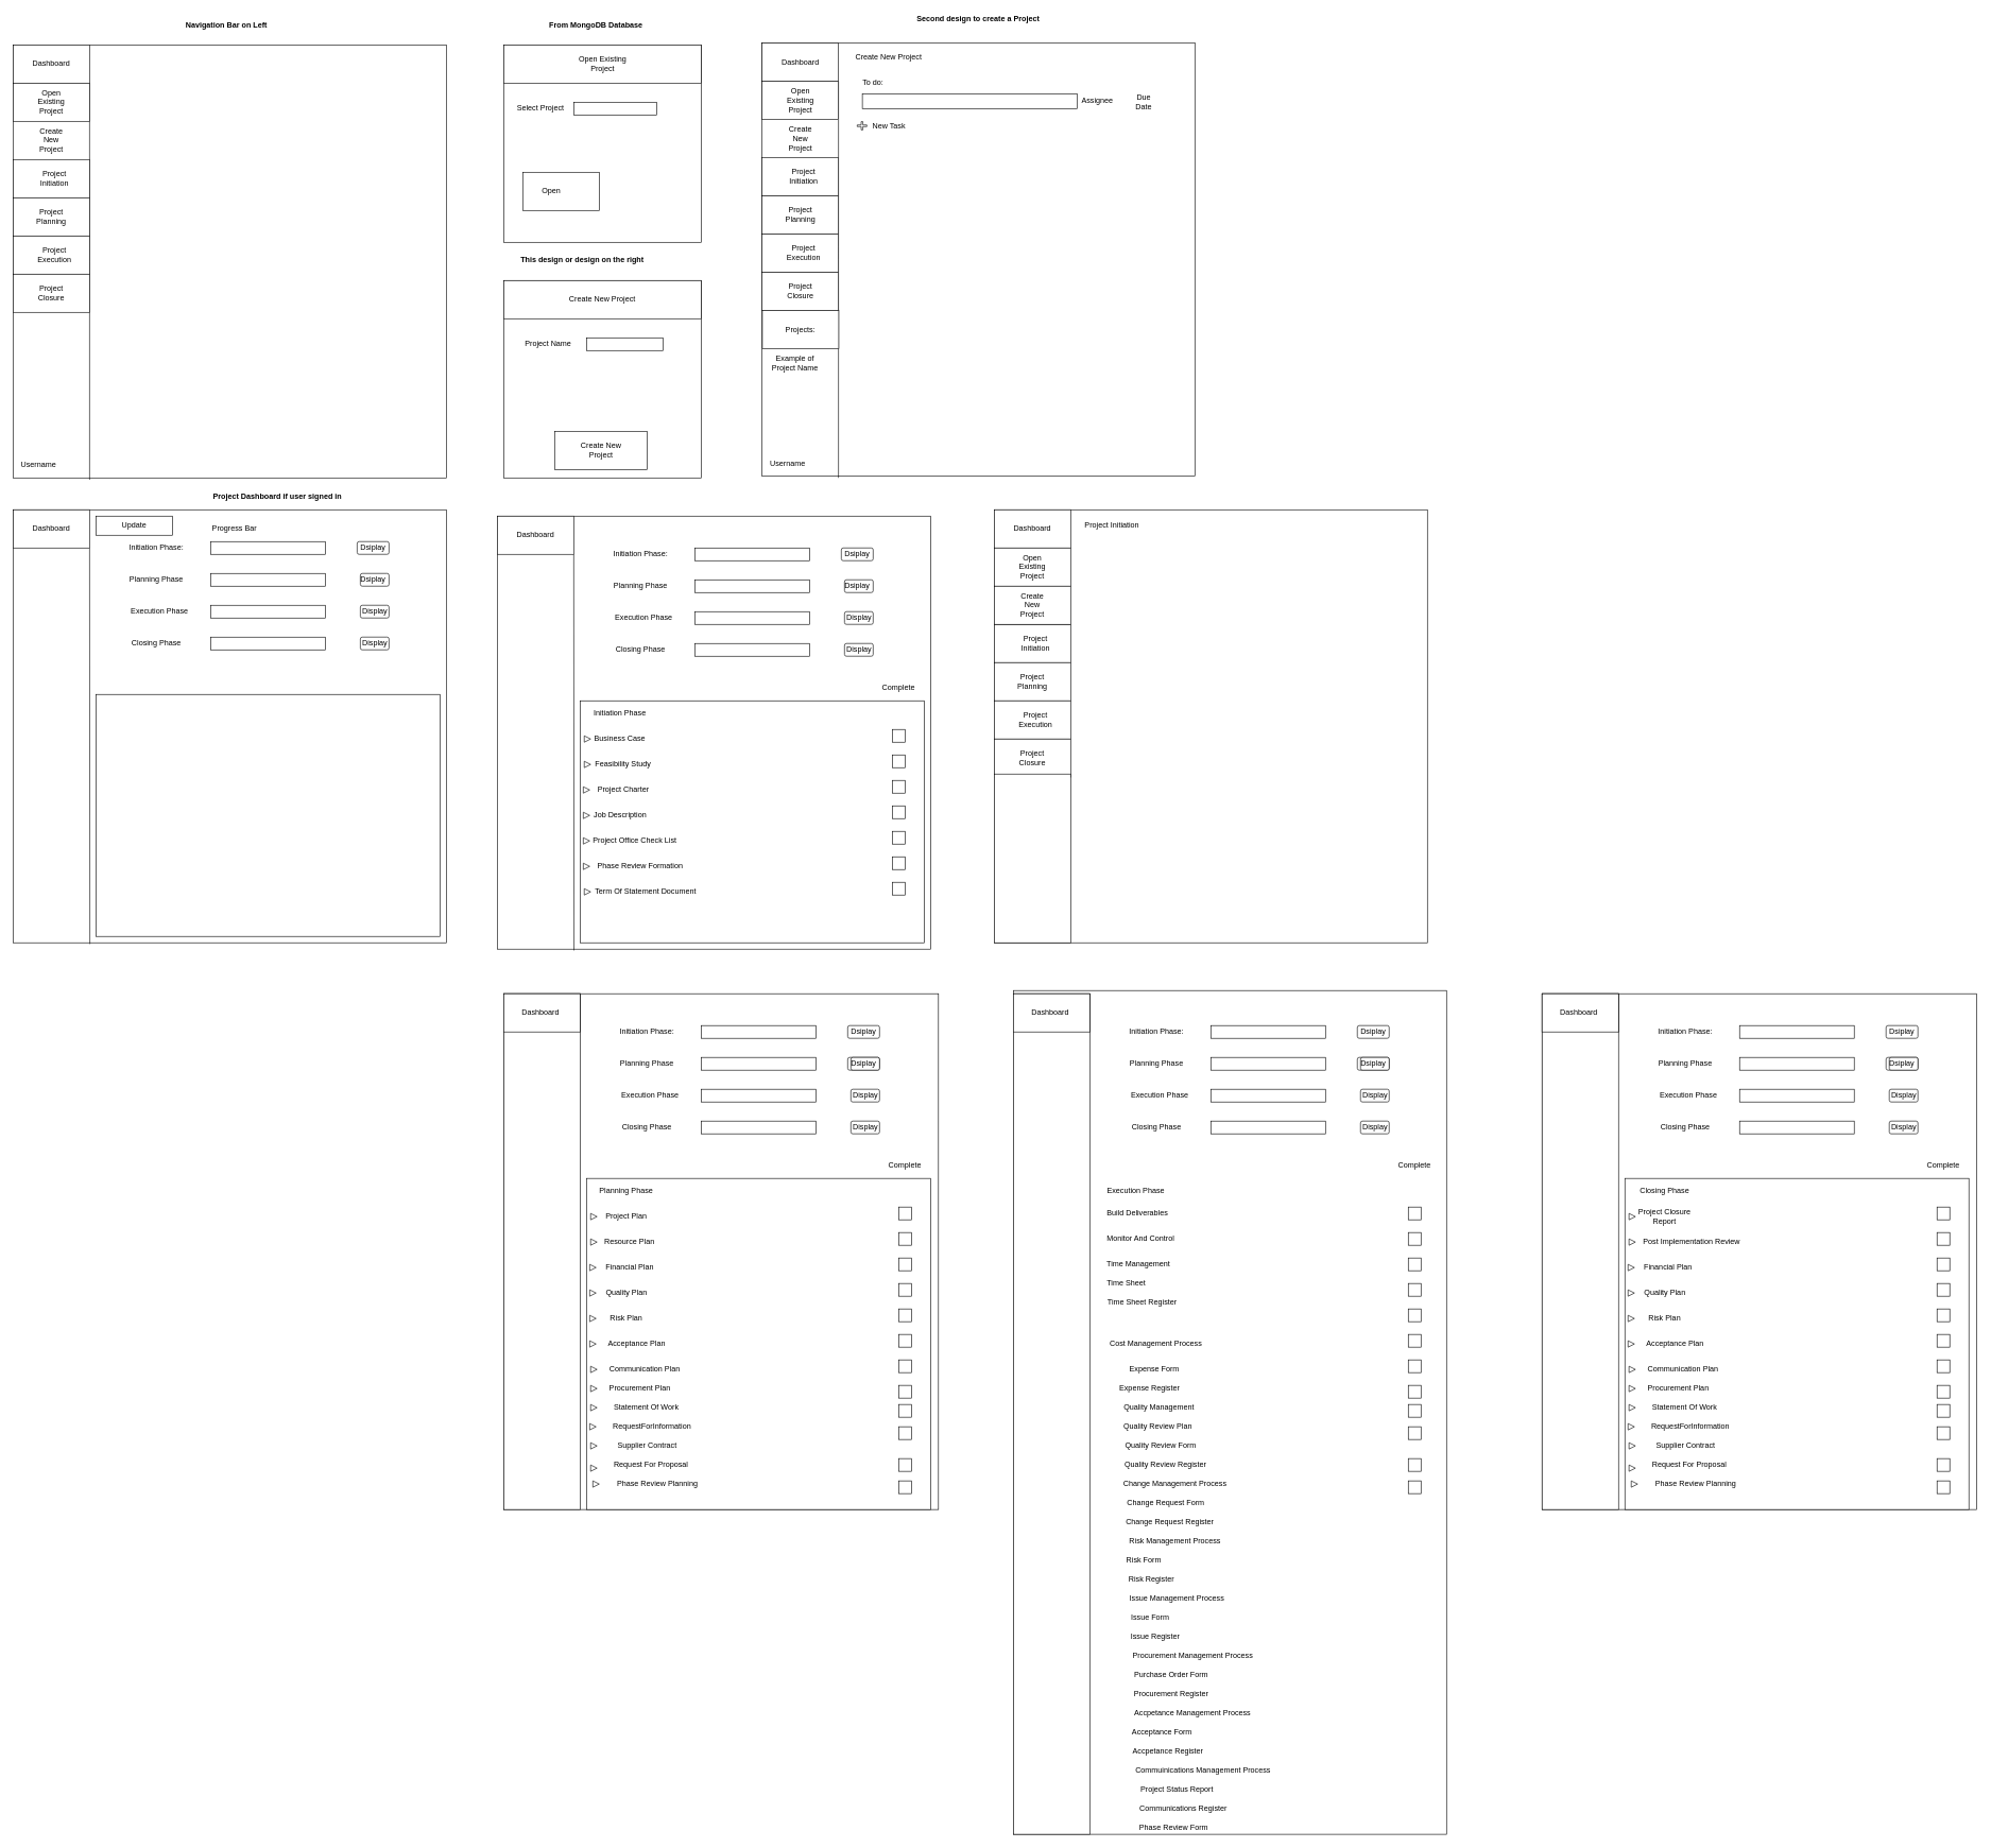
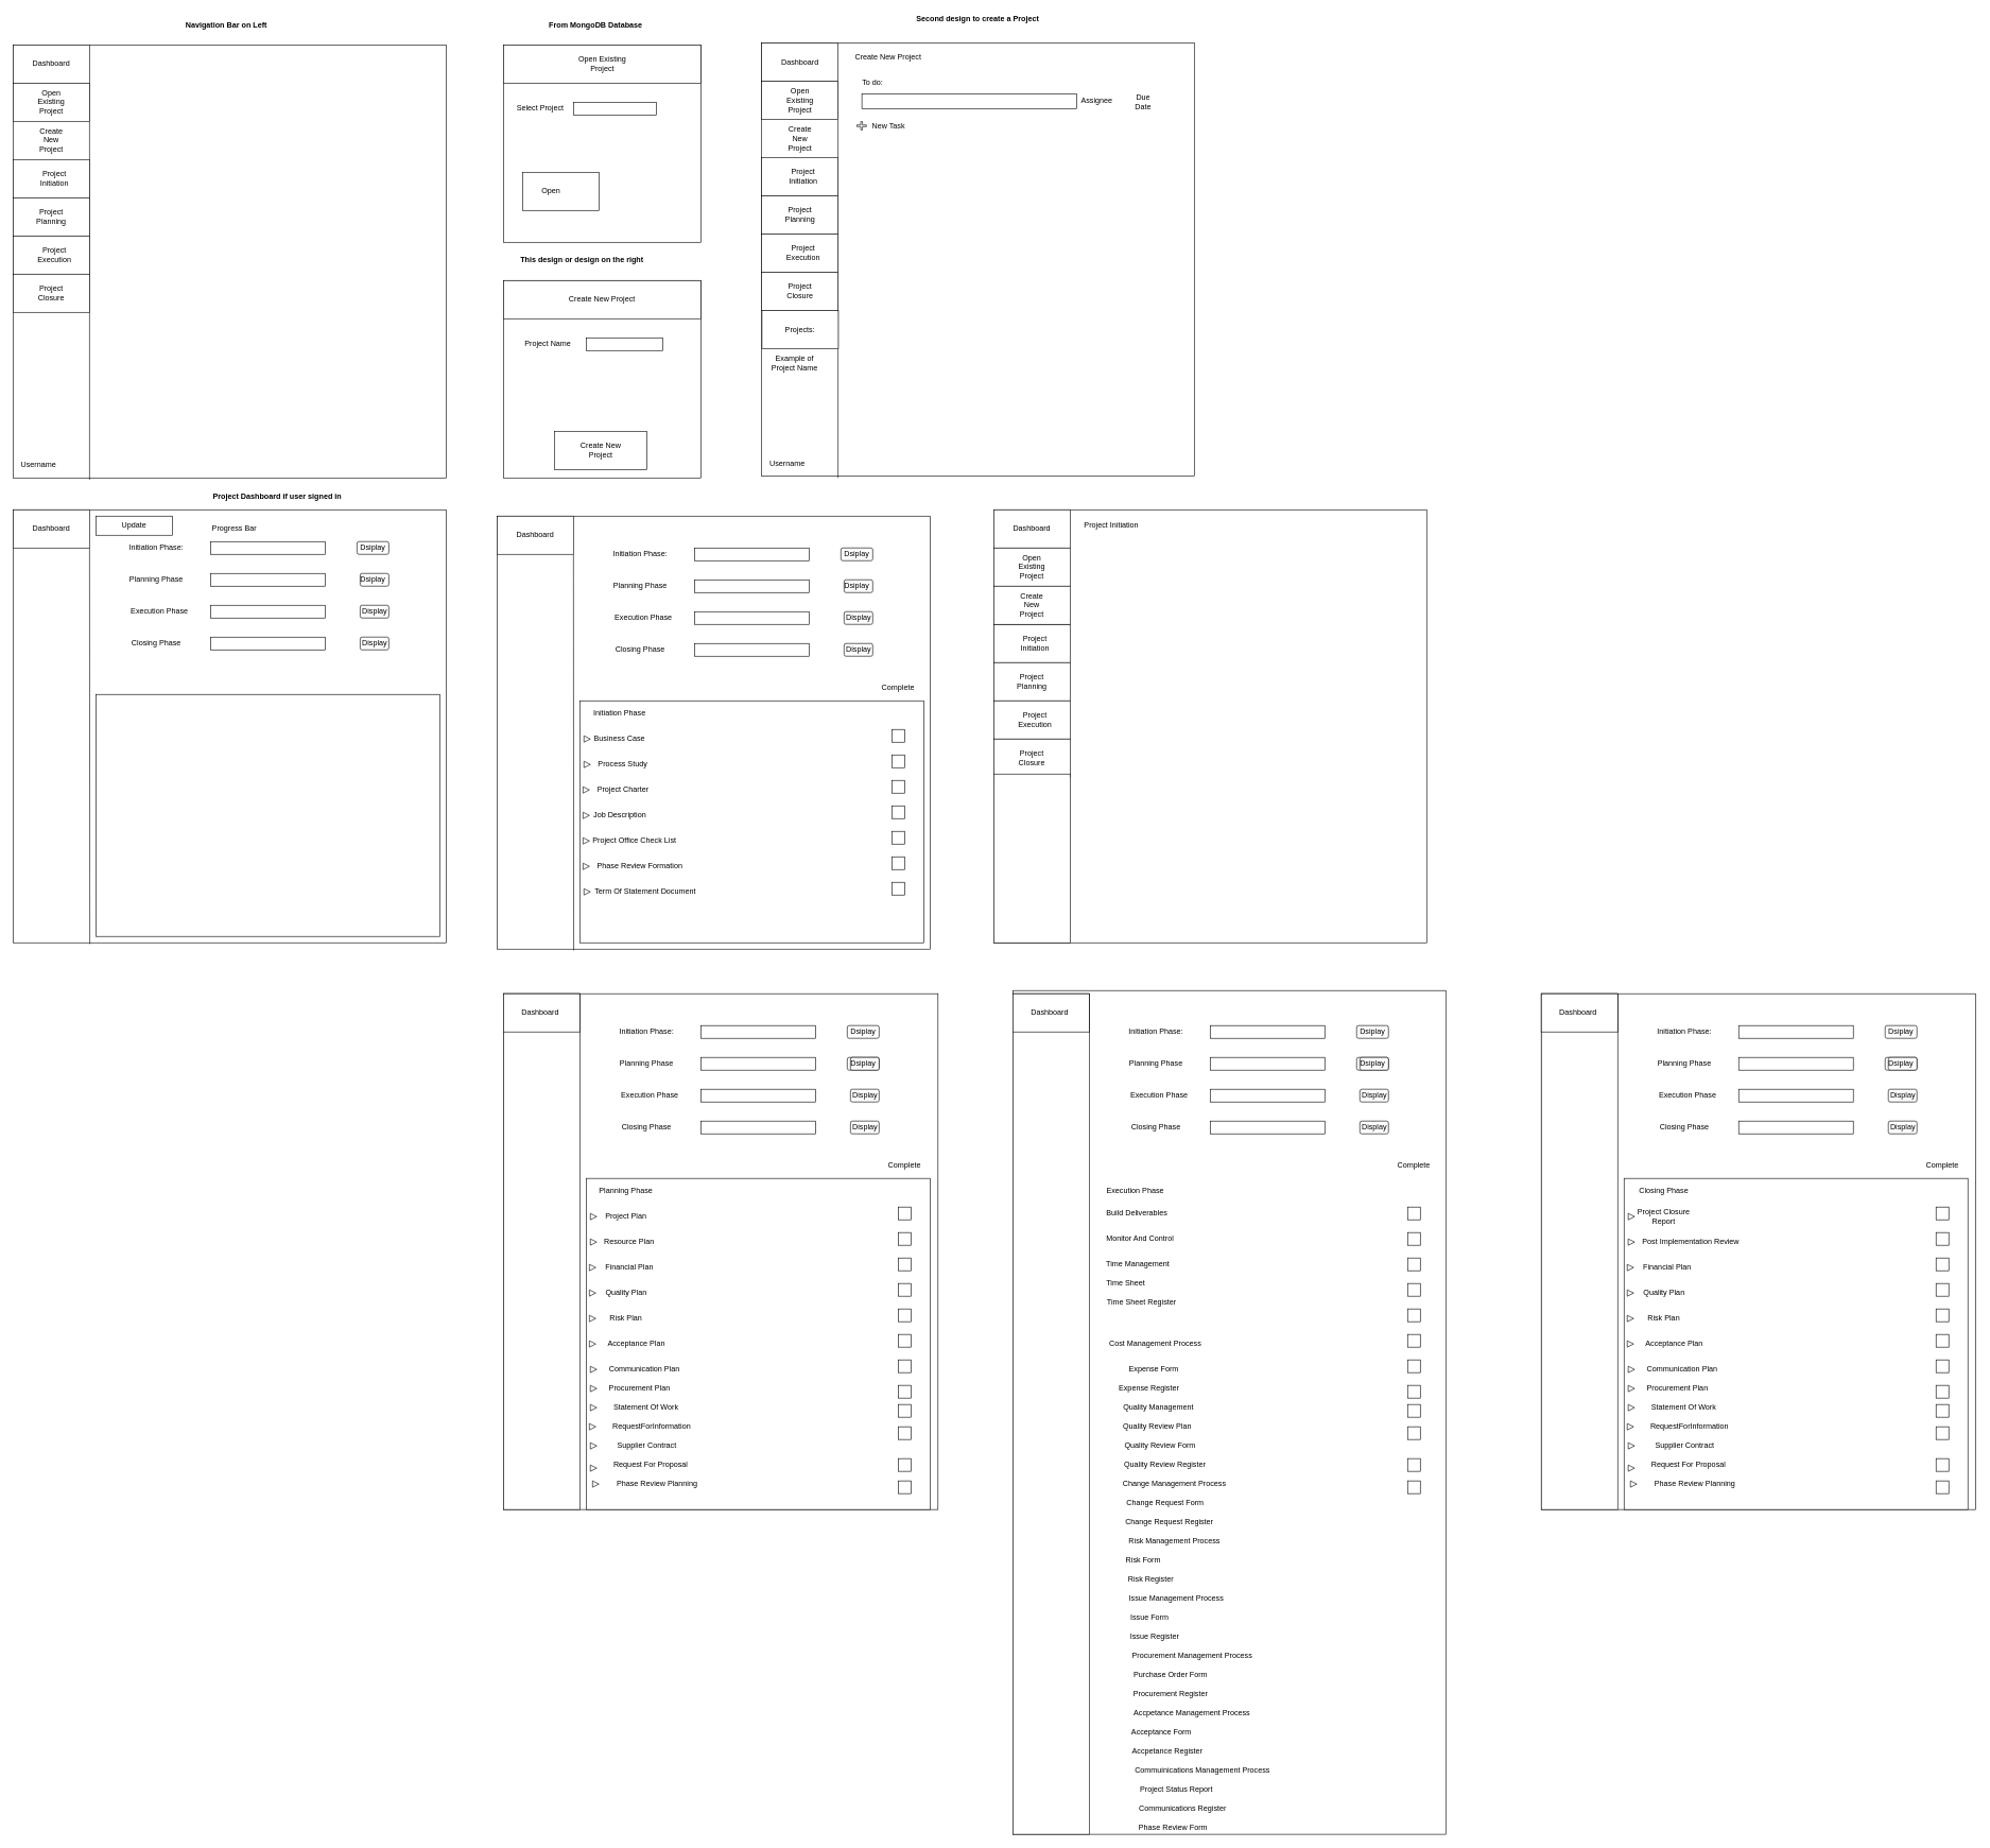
- <mxCell id="73" value="Feasibility Study" style="text;html=1;strokeColor=none;fillColor=none;align=center;verticalAlign=middle;whiteSpace=wrap;rounded=0;" parent="1" vertex="1"><mxGeometry x="930" y="1190" width="95" height="20" as="geometry" /></mxCell>
+ <mxCell id="73" value="Process Study" style="text;html=1;strokeColor=none;fillColor=none;align=center;verticalAlign=middle;whiteSpace=wrap;rounded=0;" parent="1" vertex="1"><mxGeometry x="930" y="1190" width="95" height="20" as="geometry" /></mxCell>
